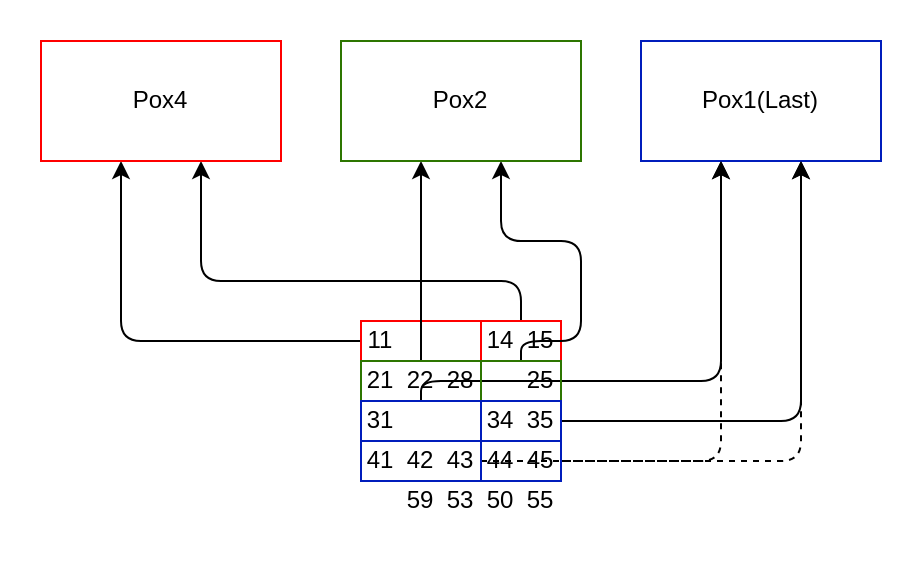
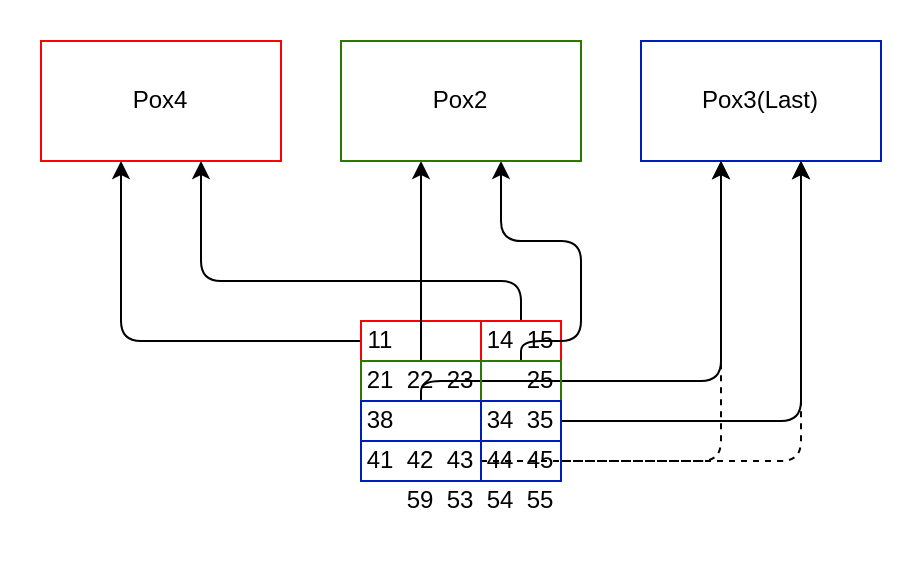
- <mxCell id="41" value="Pox1(Last)" style="rounded=0;whiteSpace=wrap;html=1;strokeColor=#001DBC;fillColor=none;fontColor=default;" parent="1" vertex="1"><mxGeometry x="320" y="20" width="120" height="60" as="geometry" /></mxCell>
+ <mxCell id="41" value="Pox3(Last)" style="rounded=0;whiteSpace=wrap;html=1;strokeColor=#001DBC;fillColor=none;fontColor=default;" parent="1" vertex="1"><mxGeometry x="320" y="20" width="120" height="60" as="geometry" /></mxCell>
- <mxCell id="10" value="28" style="shape=partialRectangle;html=1;whiteSpace=wrap;connectable=0;overflow=hidden;fillColor=none;top=0;left=0;bottom=0;right=0;pointerEvents=1;shadow=1;strokeColor=#FFFFFF;strokeWidth=3;" parent="7" vertex="1"><mxGeometry x="40" width="20" height="20" as="geometry"><mxRectangle width="20" height="20" as="alternateBounds" /></mxGeometry></mxCell>
+ <mxCell id="10" value="23" style="shape=partialRectangle;html=1;whiteSpace=wrap;connectable=0;overflow=hidden;fillColor=none;top=0;left=0;bottom=0;right=0;pointerEvents=1;shadow=1;strokeColor=#FFFFFF;strokeWidth=3;" parent="7" vertex="1"><mxGeometry x="40" width="20" height="20" as="geometry"><mxRectangle width="20" height="20" as="alternateBounds" /></mxGeometry></mxCell>
- <mxCell id="13" value="31" style="shape=partialRectangle;html=1;whiteSpace=wrap;connectable=0;overflow=hidden;fillColor=none;top=0;left=0;bottom=0;right=0;pointerEvents=1;shadow=1;strokeColor=#FFFFFF;strokeWidth=3;" parent="12" vertex="1"><mxGeometry width="20" height="20" as="geometry"><mxRectangle width="20" height="20" as="alternateBounds" /></mxGeometry></mxCell>
+ <mxCell id="13" value="38" style="shape=partialRectangle;html=1;whiteSpace=wrap;connectable=0;overflow=hidden;fillColor=none;top=0;left=0;bottom=0;right=0;pointerEvents=1;shadow=1;strokeColor=#FFFFFF;strokeWidth=3;" parent="12" vertex="1"><mxGeometry width="20" height="20" as="geometry"><mxRectangle width="20" height="20" as="alternateBounds" /></mxGeometry></mxCell>
- <mxCell id="25" value="50" style="shape=partialRectangle;html=1;whiteSpace=wrap;connectable=0;overflow=hidden;fillColor=none;top=0;left=0;bottom=0;right=0;pointerEvents=1;shadow=1;strokeColor=#FFFFFF;strokeWidth=3;" parent="22" vertex="1"><mxGeometry x="60" width="20" height="20" as="geometry"><mxRectangle width="20" height="20" as="alternateBounds" /></mxGeometry></mxCell>
+ <mxCell id="25" value="54" style="shape=partialRectangle;html=1;whiteSpace=wrap;connectable=0;overflow=hidden;fillColor=none;top=0;left=0;bottom=0;right=0;pointerEvents=1;shadow=1;strokeColor=#FFFFFF;strokeWidth=3;" parent="22" vertex="1"><mxGeometry x="60" width="20" height="20" as="geometry"><mxRectangle width="20" height="20" as="alternateBounds" /></mxGeometry></mxCell>
